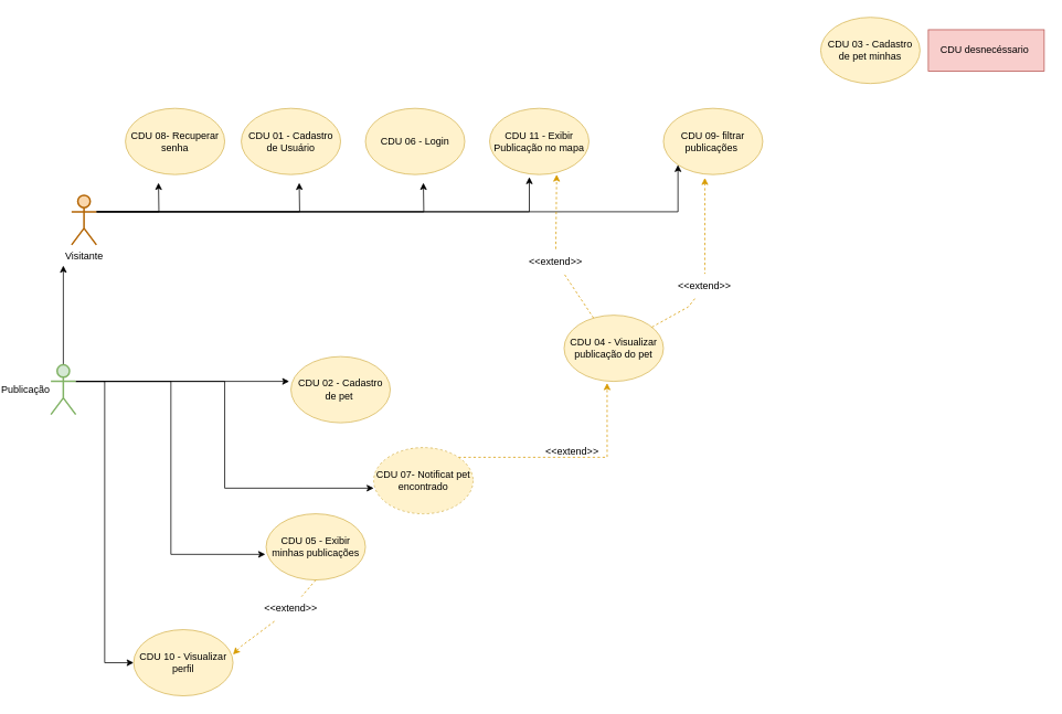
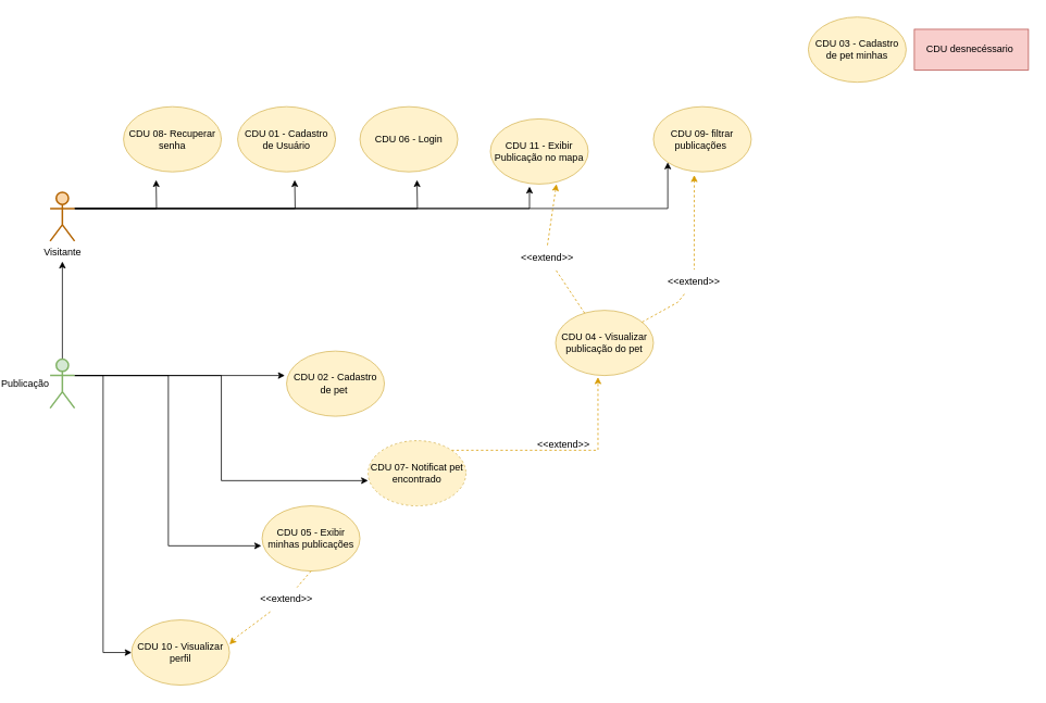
- <mxCell id="28" value="CDU 11 - Exibir Publicação no mapa" style="ellipse;whiteSpace=wrap;html=1;fillColor=#fff2cc;strokeColor=#d6b656;" parent="1" vertex="1"><mxGeometry x="550" y="130" width="120" height="80" as="geometry" /></mxCell>
+ <mxCell id="28" value="CDU 11 - Exibir Publicação no mapa" style="ellipse;whiteSpace=wrap;html=1;fillColor=#fff2cc;strokeColor=#d6b656;" parent="1" vertex="1"><mxGeometry x="560" y="145" width="120" height="80" as="geometry" /></mxCell>
- <mxCell id="13" value="Visitante" style="shape=umlActor;verticalLabelPosition=bottom;verticalAlign=top;html=1;outlineConnect=0;strokeWidth=2;fillColor=#fad7ac;strokeColor=#b46504;" parent="1" vertex="1"><mxGeometry x="45" y="235" width="30" height="60" as="geometry" /></mxCell>
+ <mxCell id="13" value="Visitante" style="shape=umlActor;verticalLabelPosition=bottom;verticalAlign=top;html=1;outlineConnect=0;strokeWidth=2;fillColor=#fad7ac;strokeColor=#b46504;" parent="1" vertex="1"><mxGeometry x="20" y="235" width="30" height="60" as="geometry" /></mxCell>
